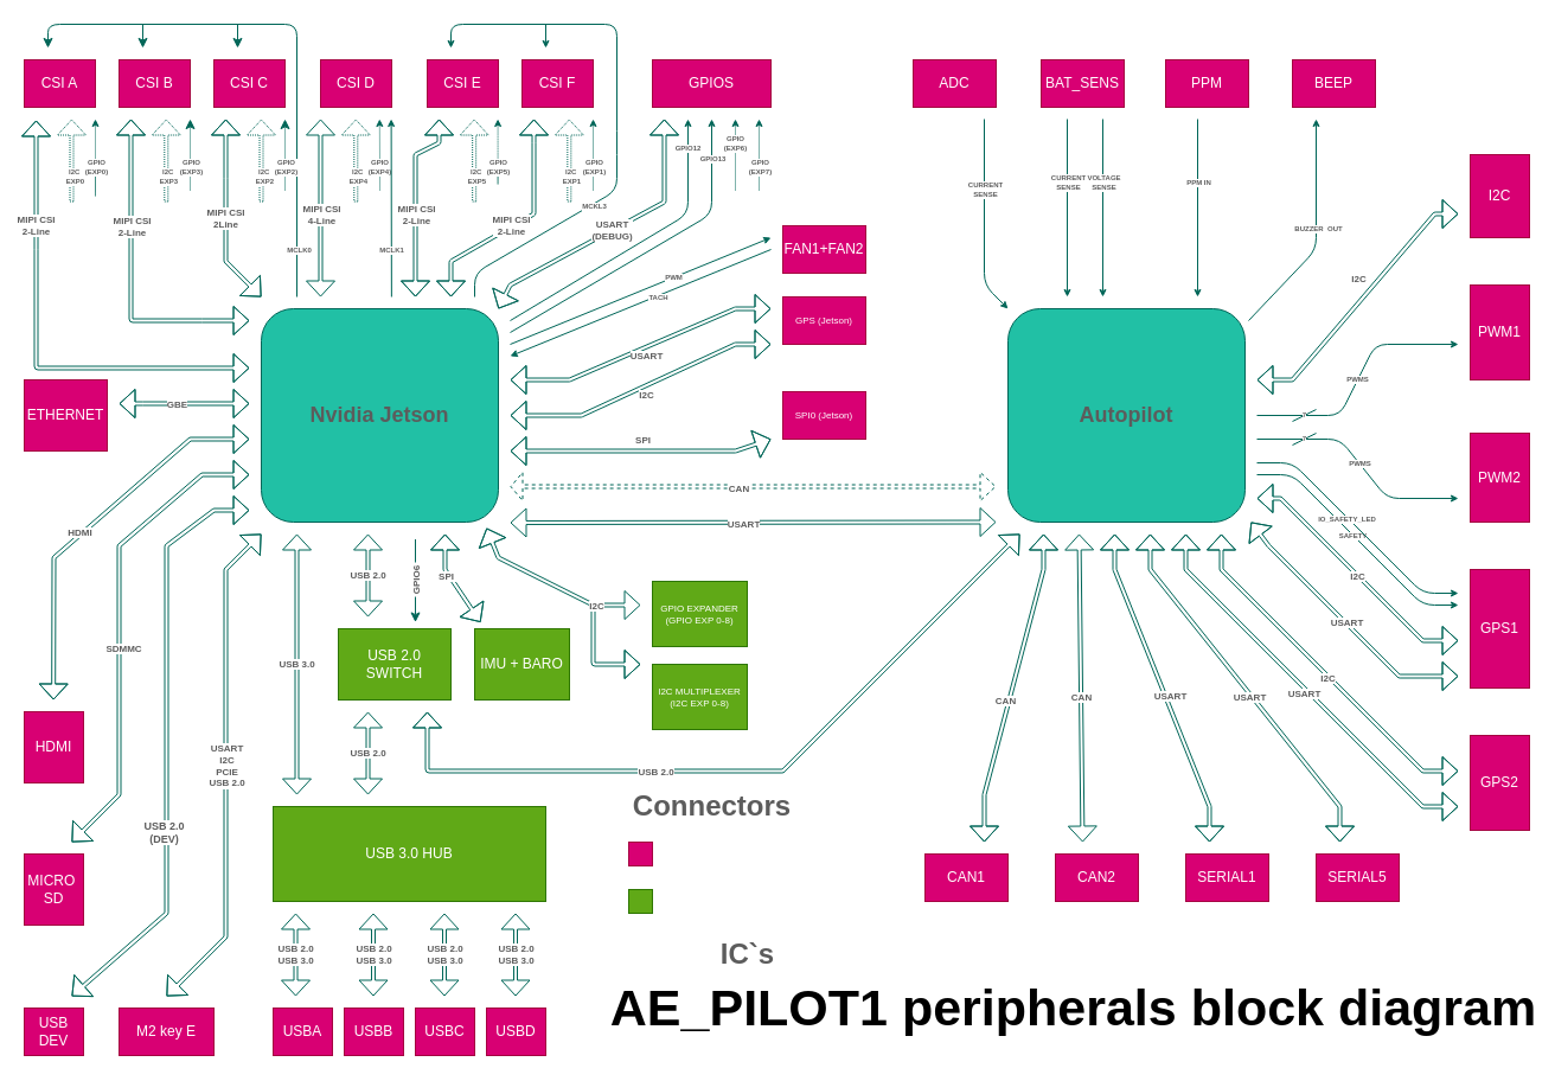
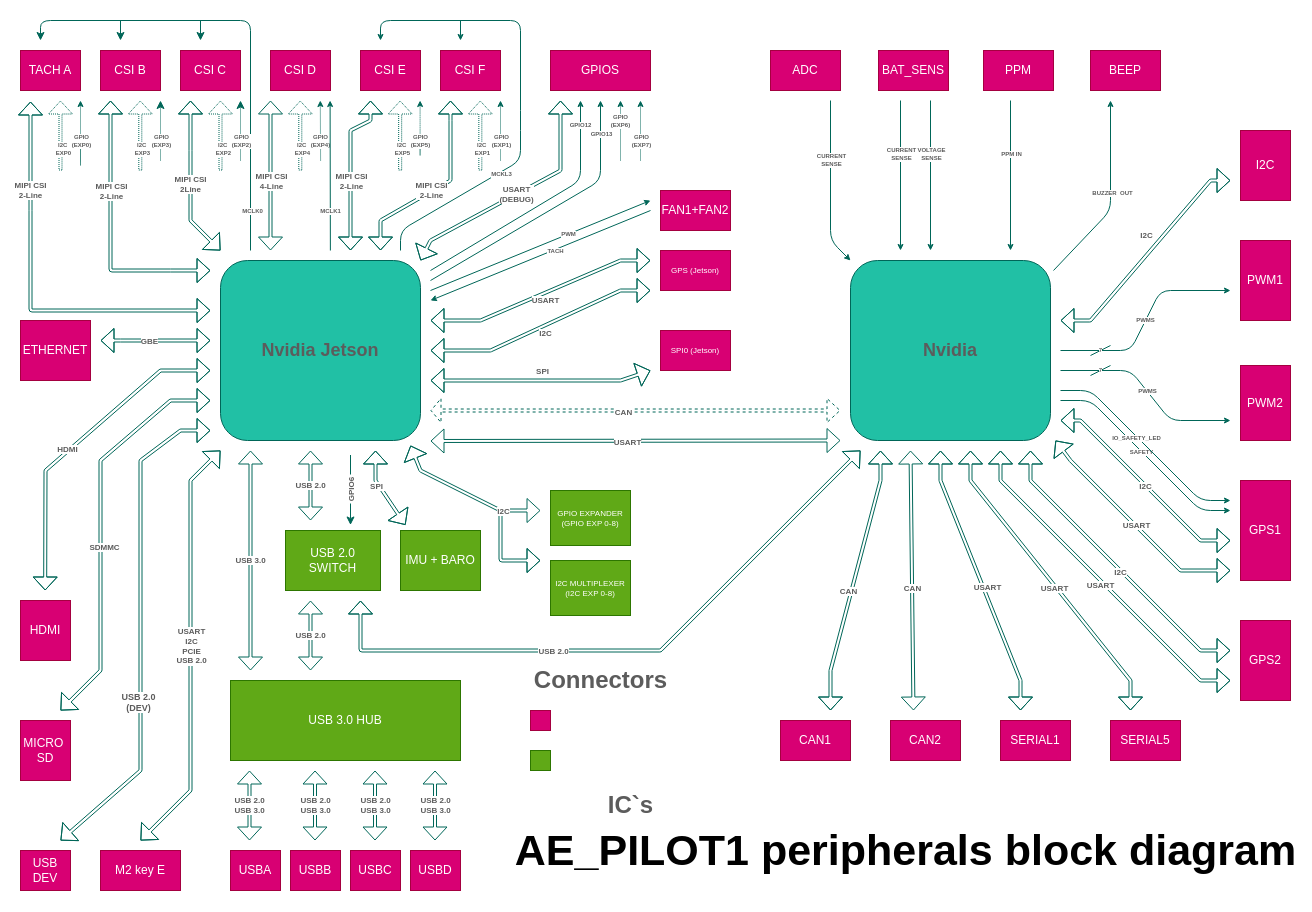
- <mxCell id="40" value="CSI A" style="rounded=0;whiteSpace=wrap;html=1;sketch=0;fontColor=#ffffff;strokeColor=#A50040;fillColor=#d80073;" parent="1" vertex="1"><mxGeometry x="20" y="50" width="60" height="40" as="geometry" /></mxCell>
+ <mxCell id="40" value="TACH A" style="rounded=0;whiteSpace=wrap;html=1;sketch=0;fontColor=#ffffff;strokeColor=#A50040;fillColor=#d80073;" parent="1" vertex="1"><mxGeometry x="20" y="50" width="60" height="40" as="geometry" /></mxCell>
- <mxCell id="3" value="&lt;font style=&quot;font-size: 18px&quot;&gt;&lt;b&gt;Autopilot&lt;/b&gt;&lt;/font&gt;" style="rounded=1;whiteSpace=wrap;html=1;fillColor=#21C0A5;strokeColor=#006658;fontColor=#5C5C5C;" parent="1" vertex="1"><mxGeometry x="850" y="260" width="200" height="180" as="geometry" /></mxCell>
+ <mxCell id="3" value="&lt;font style=&quot;font-size: 18px&quot;&gt;&lt;b&gt;Nvidia&lt;/b&gt;&lt;/font&gt;" style="rounded=1;whiteSpace=wrap;html=1;fillColor=#21C0A5;strokeColor=#006658;fontColor=#5C5C5C;" parent="1" vertex="1"><mxGeometry x="850" y="260" width="200" height="180" as="geometry" /></mxCell>
